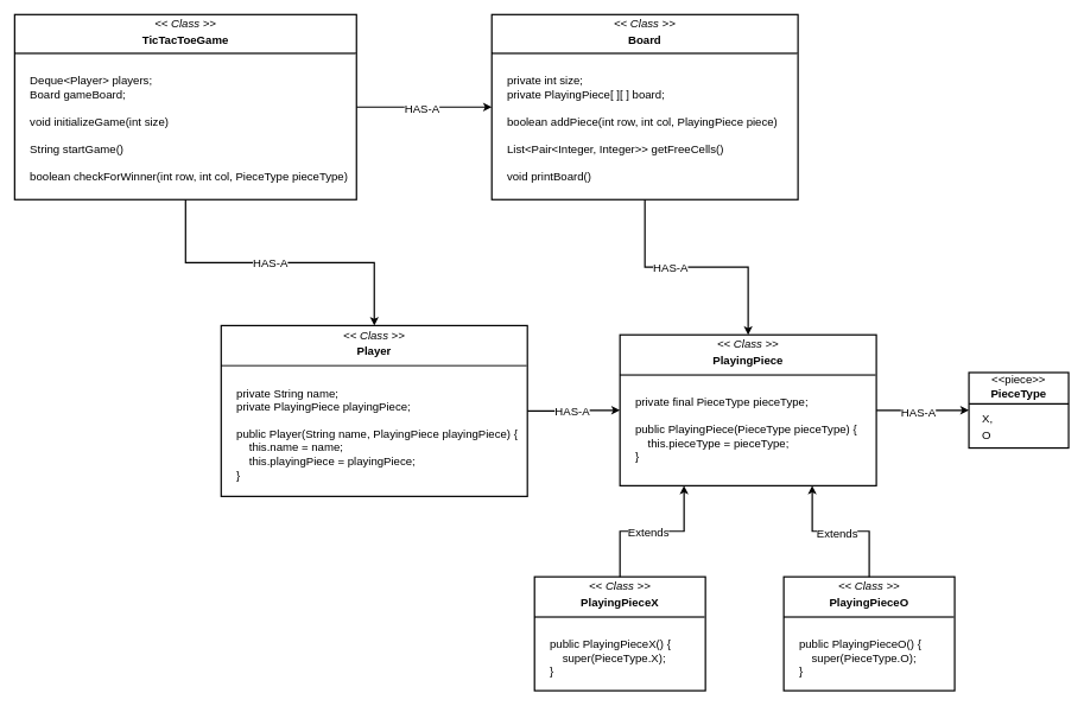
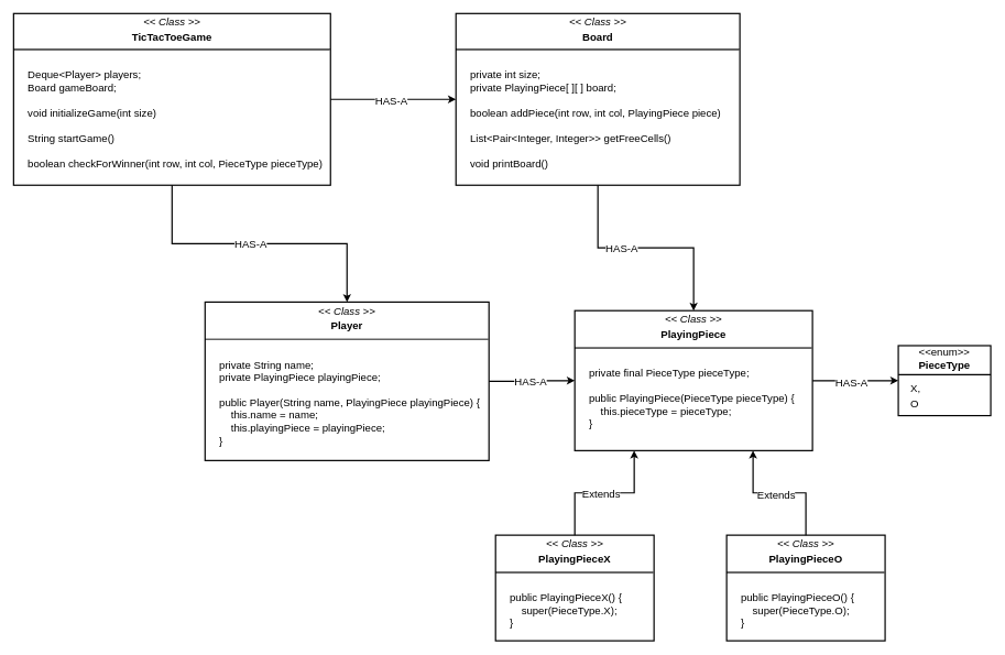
- <mxCell id="3" value="&amp;lt;&amp;lt;piece&amp;gt;&amp;gt;" style="html=1;align=center;spacing=2;verticalAlign=middle;strokeColor=none;fillColor=none;whiteSpace=wrap;fontSize=16;strokeWidth=2;" vertex="1" parent="2"><mxGeometry width="140" height="20" as="geometry" /></mxCell>
+ <mxCell id="3" value="&amp;lt;&amp;lt;enum&amp;gt;&amp;gt;" style="html=1;align=center;spacing=2;verticalAlign=middle;strokeColor=none;fillColor=none;whiteSpace=wrap;fontSize=16;strokeWidth=2;" vertex="1" parent="2"><mxGeometry width="140" height="20" as="geometry" /></mxCell>
